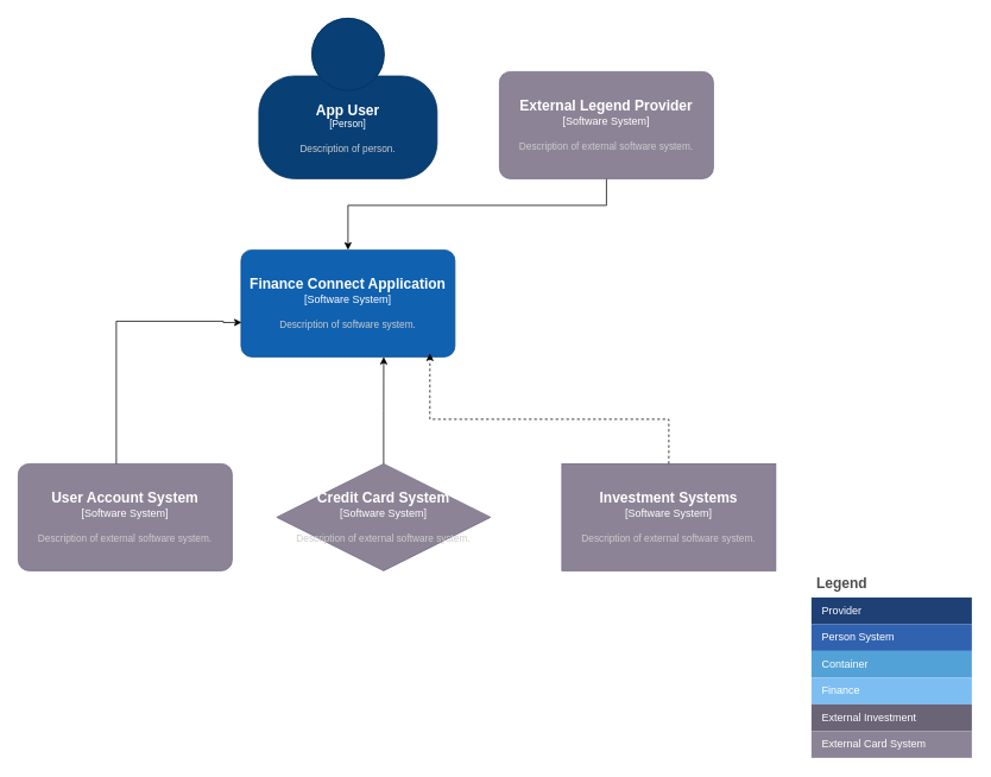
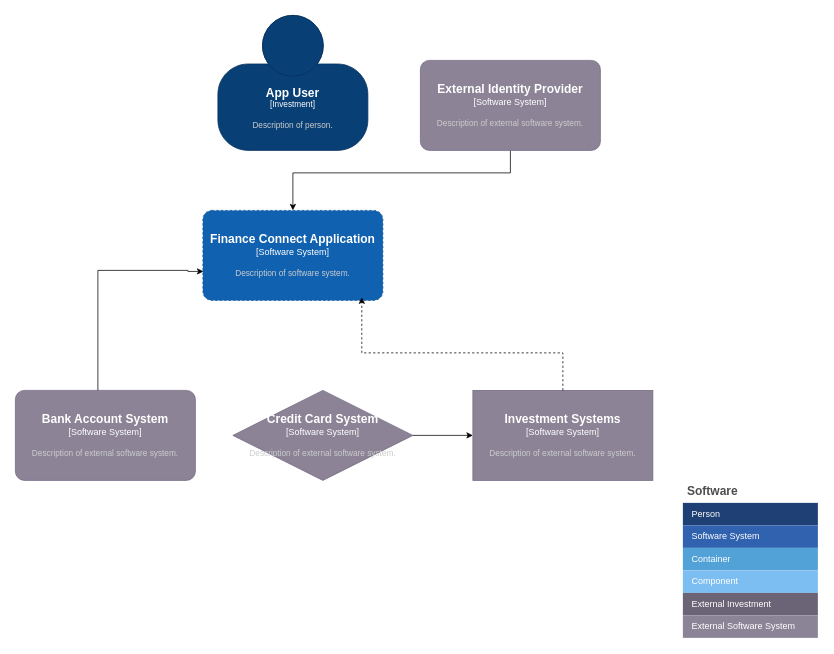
- <mxCell id="24" value="&lt;font style=&quot;font-size: 16px&quot;&gt;&lt;b&gt;External Legend Provider&lt;/b&gt;&lt;/font&gt;&lt;div&gt;[Software System]&lt;/div&gt;&lt;br&gt;&lt;div&gt;&lt;font style=&quot;font-size: 11px&quot;&gt;&lt;font color=&quot;#cccccc&quot;&gt;Description of external software system.&lt;/font&gt;&lt;/div&gt;" style="rounded=1;whiteSpace=wrap;html=1;labelBackgroundColor=none;fillColor=#8C8496;fontColor=#ffffff;align=center;arcSize=10;strokeColor=#736782;metaEdit=1;resizable=0;points=[[0.25,0,0],[0.5,0,0],[0.75,0,0],[1,0.25,0],[1,0.5,0],[1,0.75,0],[0.75,1,0],[0.5,1,0],[0.25,1,0],[0,0.75,0],[0,0.5,0],[0,0.25,0]];" parent="1" vertex="1"><mxGeometry x="560" y="80" width="240" height="120" as="geometry" /></mxCell>
+ <mxCell id="24" value="&lt;font style=&quot;font-size: 16px&quot;&gt;&lt;b&gt;External Identity Provider&lt;/b&gt;&lt;/font&gt;&lt;div&gt;[Software System]&lt;/div&gt;&lt;br&gt;&lt;div&gt;&lt;font style=&quot;font-size: 11px&quot;&gt;&lt;font color=&quot;#cccccc&quot;&gt;Description of external software system.&lt;/font&gt;&lt;/div&gt;" style="rounded=1;whiteSpace=wrap;html=1;labelBackgroundColor=none;fillColor=#8C8496;fontColor=#ffffff;align=center;arcSize=10;strokeColor=#736782;metaEdit=1;resizable=0;points=[[0.25,0,0],[0.5,0,0],[0.75,0,0],[1,0.25,0],[1,0.5,0],[1,0.75,0],[0.75,1,0],[0.5,1,0],[0.25,1,0],[0,0.75,0],[0,0.5,0],[0,0.25,0]];" parent="1" vertex="1"><mxGeometry x="560" y="80" width="240" height="120" as="geometry" /></mxCell>
- <mxCell id="2" value="&lt;font style=&quot;font-size: 16px&quot;&gt;&lt;b&gt;App User&lt;/b&gt;&lt;/font&gt;&lt;div&gt;[Person]&lt;/div&gt;&lt;br&gt;&lt;div&gt;&lt;font style=&quot;font-size: 11px&quot;&gt;&lt;font color=&quot;#cccccc&quot;&gt;Description of person.&lt;/font&gt;&lt;/div&gt;" style="html=1;fontSize=11;dashed=0;whiteSpace=wrap;fillColor=#083F75;strokeColor=#06315C;fontColor=#ffffff;shape=mxgraph.c4.person2;align=center;metaEdit=1;points=[[0.5,0,0],[1,0.5,0],[1,0.75,0],[0.75,1,0],[0.5,1,0],[0.25,1,0],[0,0.75,0],[0,0.5,0]];resizable=0;" parent="1" vertex="1"><mxGeometry x="290" y="20" width="200" height="180" as="geometry" /></mxCell>
+ <mxCell id="2" value="&lt;font style=&quot;font-size: 16px&quot;&gt;&lt;b&gt;App User&lt;/b&gt;&lt;/font&gt;&lt;div&gt;[Investment]&lt;/div&gt;&lt;br&gt;&lt;div&gt;&lt;font style=&quot;font-size: 11px&quot;&gt;&lt;font color=&quot;#cccccc&quot;&gt;Description of person.&lt;/font&gt;&lt;/div&gt;" style="html=1;fontSize=11;dashed=0;whiteSpace=wrap;fillColor=#083F75;strokeColor=#06315C;fontColor=#ffffff;shape=mxgraph.c4.person2;align=center;metaEdit=1;points=[[0.5,0,0],[1,0.5,0],[1,0.75,0],[0.75,1,0],[0.5,1,0],[0.25,1,0],[0,0.75,0],[0,0.5,0]];resizable=0;" parent="1" vertex="1"><mxGeometry x="290" y="20" width="200" height="180" as="geometry" /></mxCell>
- <mxCell id="6" value="&lt;font style=&quot;font-size: 16px&quot;&gt;&lt;b&gt;Finance Connect Application&lt;/b&gt;&lt;/font&gt;&lt;div&gt;[Software System]&lt;/div&gt;&lt;br&gt;&lt;div&gt;&lt;font style=&quot;font-size: 11px&quot;&gt;&lt;font color=&quot;#cccccc&quot;&gt;Description of software system.&lt;/font&gt;&lt;/div&gt;" style="rounded=1;whiteSpace=wrap;html=1;labelBackgroundColor=none;fillColor=#1061B0;fontColor=#ffffff;align=center;arcSize=10;strokeColor=#0D5091;metaEdit=1;resizable=0;points=[[0.25,0,0],[0.5,0,0],[0.75,0,0],[1,0.25,0],[1,0.5,0],[1,0.75,0],[0.75,1,0],[0.5,1,0],[0.25,1,0],[0,0.75,0],[0,0.5,0],[0,0.25,0]];" parent="1" vertex="1"><mxGeometry x="270" y="280" width="240" height="120" as="geometry" /></mxCell>
+ <mxCell id="6" value="&lt;font style=&quot;font-size: 16px&quot;&gt;&lt;b&gt;Finance Connect Application&lt;/b&gt;&lt;/font&gt;&lt;div&gt;[Software System]&lt;/div&gt;&lt;br&gt;&lt;div&gt;&lt;font style=&quot;font-size: 11px&quot;&gt;&lt;font color=&quot;#cccccc&quot;&gt;Description of software system.&lt;/font&gt;&lt;/div&gt;" style="rounded=1;whiteSpace=wrap;html=1;labelBackgroundColor=none;fillColor=#1061B0;fontColor=#ffffff;align=center;arcSize=10;strokeColor=#0D5091;metaEdit=1;resizable=0;points=[[0.25,0,0],[0.5,0,0],[0.75,0,0],[1,0.25,0],[1,0.5,0],[1,0.75,0],[0.75,1,0],[0.5,1,0],[0.25,1,0],[0,0.75,0],[0,0.5,0],[0,0.25,0]];dashed=1;" parent="1" vertex="1"><mxGeometry x="270" y="280" width="240" height="120" as="geometry" /></mxCell>
- <mxCell id="7" style="edgeStyle=orthogonalEdgeStyle;rounded=0;orthogonalLoop=1;jettySize=auto;html=1;entryX=0.667;entryY=1;entryDx=0;entryDy=0;entryPerimeter=0;" parent="1" source="4" target="6" edge="1"><mxGeometry relative="1" as="geometry" /></mxCell>
+ <mxCell id="7" style="edgeStyle=orthogonalEdgeStyle;rounded=0;orthogonalLoop=1;jettySize=auto;html=1;" parent="1" source="4" target="5" edge="1"><mxGeometry relative="1" as="geometry" /></mxCell>
- <mxCell id="3" value="&lt;font style=&quot;font-size: 16px&quot;&gt;&lt;b&gt;User Account System&lt;/b&gt;&lt;/font&gt;&lt;div&gt;[Software System]&lt;/div&gt;&lt;br&gt;&lt;div&gt;&lt;font style=&quot;font-size: 11px&quot;&gt;&lt;font color=&quot;#cccccc&quot;&gt;Description of external software system.&lt;/font&gt;&lt;/div&gt;" style="rounded=1;whiteSpace=wrap;html=1;labelBackgroundColor=none;fillColor=#8C8496;fontColor=#ffffff;align=center;arcSize=10;strokeColor=#736782;metaEdit=1;resizable=0;points=[[0.25,0,0],[0.5,0,0],[0.75,0,0],[1,0.25,0],[1,0.5,0],[1,0.75,0],[0.75,1,0],[0.5,1,0],[0.25,1,0],[0,0.75,0],[0,0.5,0],[0,0.25,0]];" parent="1" vertex="1"><mxGeometry x="20" y="520" width="240" height="120" as="geometry" /></mxCell>
+ <mxCell id="3" value="&lt;font style=&quot;font-size: 16px&quot;&gt;&lt;b&gt;Bank Account System&lt;/b&gt;&lt;/font&gt;&lt;div&gt;[Software System]&lt;/div&gt;&lt;br&gt;&lt;div&gt;&lt;font style=&quot;font-size: 11px&quot;&gt;&lt;font color=&quot;#cccccc&quot;&gt;Description of external software system.&lt;/font&gt;&lt;/div&gt;" style="rounded=1;whiteSpace=wrap;html=1;labelBackgroundColor=none;fillColor=#8C8496;fontColor=#ffffff;align=center;arcSize=10;strokeColor=#736782;metaEdit=1;resizable=0;points=[[0.25,0,0],[0.5,0,0],[0.75,0,0],[1,0.25,0],[1,0.5,0],[1,0.75,0],[0.75,1,0],[0.5,1,0],[0.25,1,0],[0,0.75,0],[0,0.5,0],[0,0.25,0]];" parent="1" vertex="1"><mxGeometry x="20" y="520" width="240" height="120" as="geometry" /></mxCell>
- <mxCell id="10" value="Legend" style="shape=table;startSize=30;container=1;collapsible=0;childLayout=tableLayout;fontSize=16;align=left;verticalAlign=top;fillColor=none;strokeColor=none;fontColor=#4D4D4D;fontStyle=1;spacingLeft=6;spacing=0;resizable=0;" parent="1" vertex="1"><mxGeometry x="910" y="640" width="180" height="210" as="geometry" /></mxCell>
+ <mxCell id="10" value="Software" style="shape=table;startSize=30;container=1;collapsible=0;childLayout=tableLayout;fontSize=16;align=left;verticalAlign=top;fillColor=none;strokeColor=none;fontColor=#4D4D4D;fontStyle=1;spacingLeft=6;spacing=0;resizable=0;" parent="1" vertex="1"><mxGeometry x="910" y="640" width="180" height="210" as="geometry" /></mxCell>
- <mxCell id="12" value="Provider" style="shape=partialRectangle;html=1;whiteSpace=wrap;connectable=0;strokeColor=inherit;overflow=hidden;fillColor=#1E4074;top=0;left=0;bottom=0;right=0;pointerEvents=1;fontSize=12;align=left;fontColor=#FFFFFF;gradientColor=none;spacingLeft=10;spacingRight=4;" parent="11" vertex="1"><mxGeometry width="180" height="30" as="geometry"><mxRectangle width="180" height="30" as="alternateBounds" /></mxGeometry></mxCell>
+ <mxCell id="12" value="Person" style="shape=partialRectangle;html=1;whiteSpace=wrap;connectable=0;strokeColor=inherit;overflow=hidden;fillColor=#1E4074;top=0;left=0;bottom=0;right=0;pointerEvents=1;fontSize=12;align=left;fontColor=#FFFFFF;gradientColor=none;spacingLeft=10;spacingRight=4;" parent="11" vertex="1"><mxGeometry width="180" height="30" as="geometry"><mxRectangle width="180" height="30" as="alternateBounds" /></mxGeometry></mxCell>
- <mxCell id="14" value="Person System" style="shape=partialRectangle;html=1;whiteSpace=wrap;connectable=0;strokeColor=inherit;overflow=hidden;fillColor=#3162AF;top=0;left=0;bottom=0;right=0;pointerEvents=1;fontSize=12;align=left;fontColor=#FFFFFF;gradientColor=none;spacingLeft=10;spacingRight=4;" parent="13" vertex="1"><mxGeometry width="180" height="30" as="geometry"><mxRectangle width="180" height="30" as="alternateBounds" /></mxGeometry></mxCell>
+ <mxCell id="14" value="Software System" style="shape=partialRectangle;html=1;whiteSpace=wrap;connectable=0;strokeColor=inherit;overflow=hidden;fillColor=#3162AF;top=0;left=0;bottom=0;right=0;pointerEvents=1;fontSize=12;align=left;fontColor=#FFFFFF;gradientColor=none;spacingLeft=10;spacingRight=4;" parent="13" vertex="1"><mxGeometry width="180" height="30" as="geometry"><mxRectangle width="180" height="30" as="alternateBounds" /></mxGeometry></mxCell>
- <mxCell id="18" value="Finance" style="shape=partialRectangle;html=1;whiteSpace=wrap;connectable=0;strokeColor=inherit;overflow=hidden;fillColor=#7dbef2;top=0;left=0;bottom=0;right=0;pointerEvents=1;fontSize=12;align=left;fontColor=#FFFFFF;gradientColor=none;spacingLeft=10;spacingRight=4;" parent="17" vertex="1"><mxGeometry width="180" height="30" as="geometry"><mxRectangle width="180" height="30" as="alternateBounds" /></mxGeometry></mxCell>
+ <mxCell id="18" value="Component" style="shape=partialRectangle;html=1;whiteSpace=wrap;connectable=0;strokeColor=inherit;overflow=hidden;fillColor=#7dbef2;top=0;left=0;bottom=0;right=0;pointerEvents=1;fontSize=12;align=left;fontColor=#FFFFFF;gradientColor=none;spacingLeft=10;spacingRight=4;" parent="17" vertex="1"><mxGeometry width="180" height="30" as="geometry"><mxRectangle width="180" height="30" as="alternateBounds" /></mxGeometry></mxCell>
- <mxCell id="22" value="External Card System" style="shape=partialRectangle;html=1;whiteSpace=wrap;connectable=0;strokeColor=inherit;overflow=hidden;fillColor=#8b8496;top=0;left=0;bottom=0;right=0;pointerEvents=1;fontSize=12;align=left;fontColor=#FFFFFF;gradientColor=none;spacingLeft=10;spacingRight=4;" parent="21" vertex="1"><mxGeometry width="180" height="30" as="geometry"><mxRectangle width="180" height="30" as="alternateBounds" /></mxGeometry></mxCell>
+ <mxCell id="22" value="External Software System" style="shape=partialRectangle;html=1;whiteSpace=wrap;connectable=0;strokeColor=inherit;overflow=hidden;fillColor=#8b8496;top=0;left=0;bottom=0;right=0;pointerEvents=1;fontSize=12;align=left;fontColor=#FFFFFF;gradientColor=none;spacingLeft=10;spacingRight=4;" parent="21" vertex="1"><mxGeometry width="180" height="30" as="geometry"><mxRectangle width="180" height="30" as="alternateBounds" /></mxGeometry></mxCell>
